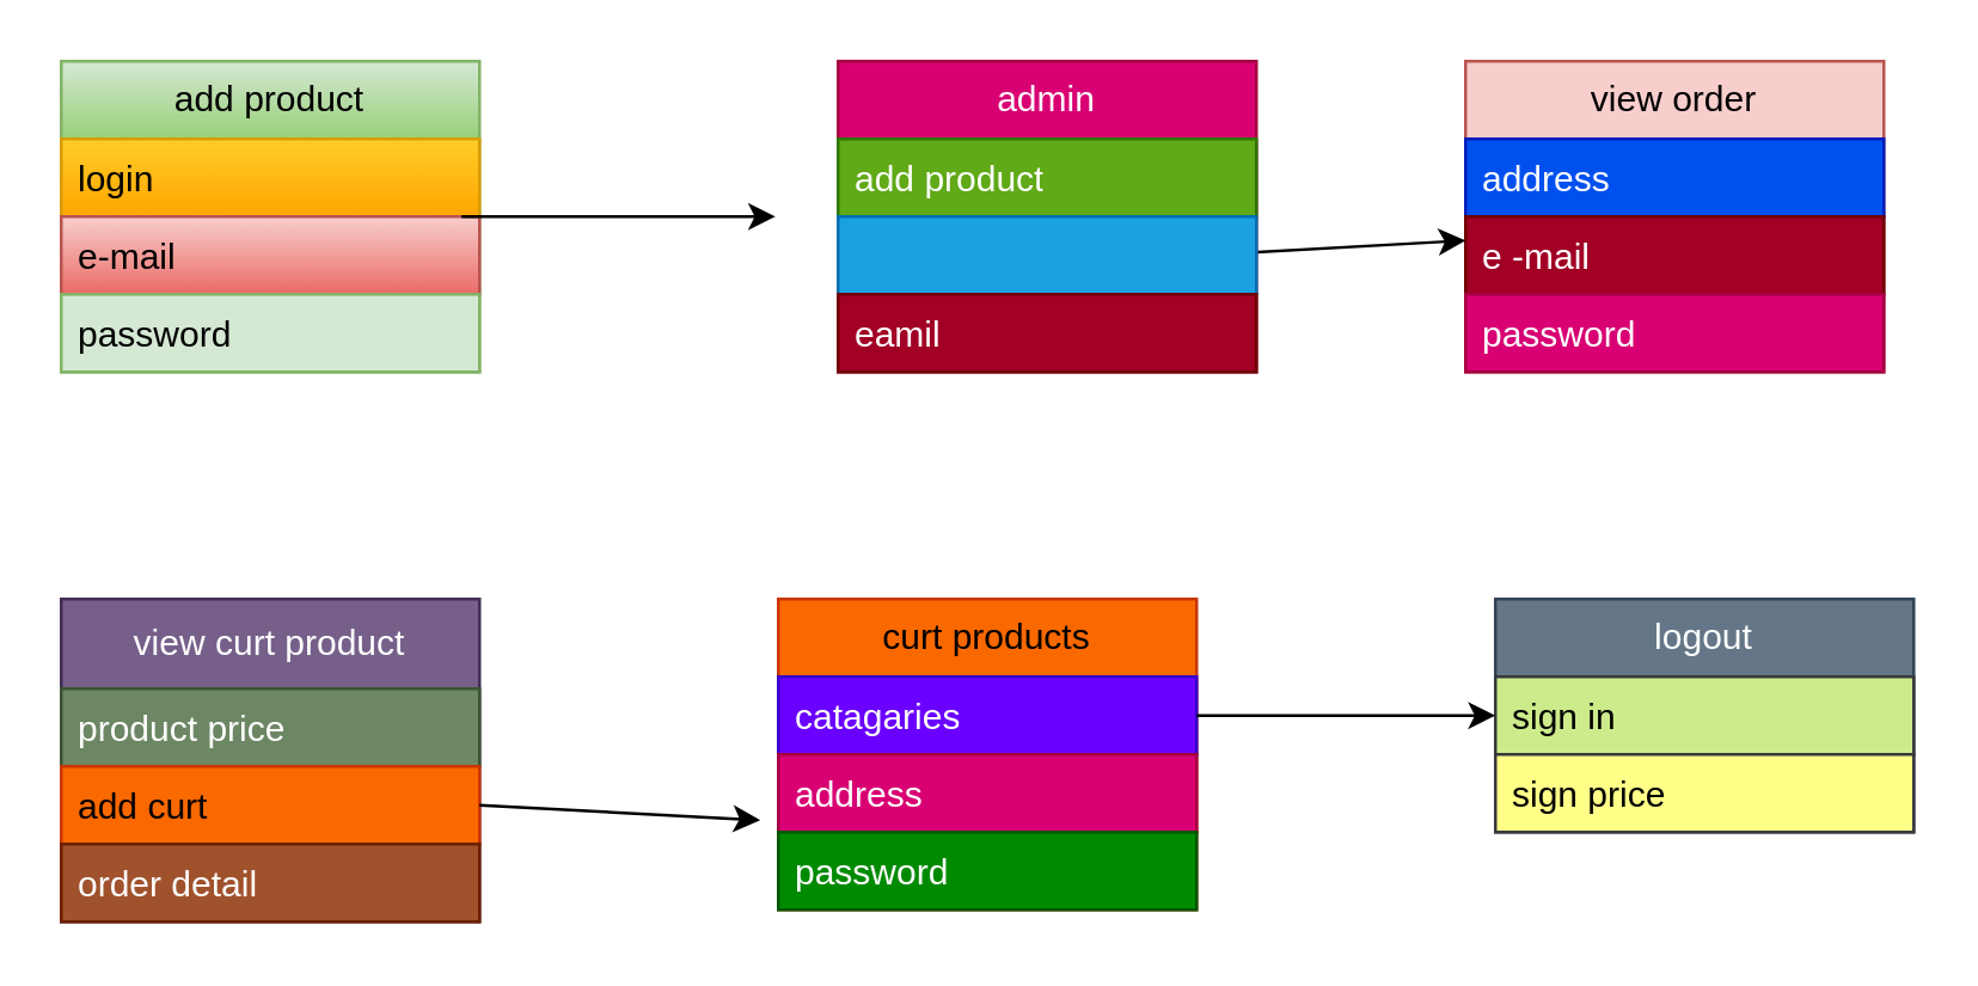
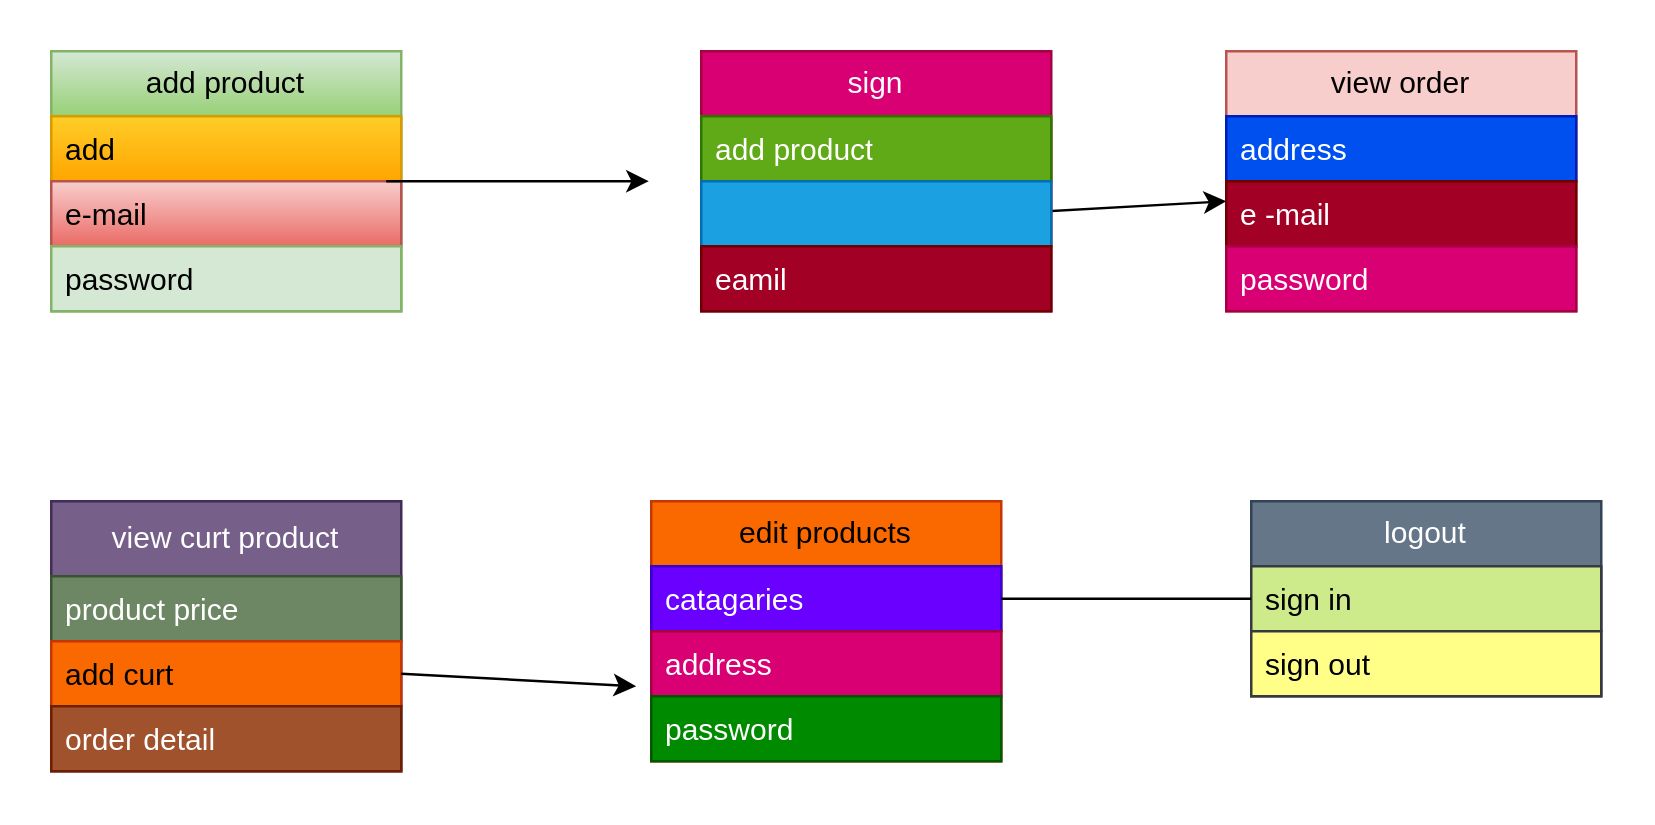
- <mxCell id="24" value="admin" style="swimlane;fontStyle=0;childLayout=stackLayout;horizontal=1;startSize=26;fillColor=#d80073;horizontalStack=0;resizeParent=1;resizeParentMax=0;resizeLast=0;collapsible=1;marginBottom=0;whiteSpace=wrap;html=1;fontColor=#ffffff;strokeColor=#A50040;" parent="1" vertex="1"><mxGeometry x="280" y="20" width="140" height="104" as="geometry" /></mxCell>
+ <mxCell id="24" value="sign" style="swimlane;fontStyle=0;childLayout=stackLayout;horizontal=1;startSize=26;fillColor=#d80073;horizontalStack=0;resizeParent=1;resizeParentMax=0;resizeLast=0;collapsible=1;marginBottom=0;whiteSpace=wrap;html=1;fontColor=#ffffff;strokeColor=#A50040;" parent="1" vertex="1"><mxGeometry x="280" y="20" width="140" height="104" as="geometry" /></mxCell>
- <mxCell id="3" value="login" style="text;strokeColor=#d79b00;fillColor=#ffcd28;align=left;verticalAlign=top;spacingLeft=4;spacingRight=4;overflow=hidden;rotatable=0;points=[[0,0.5],[1,0.5]];portConstraint=eastwest;whiteSpace=wrap;html=1;gradientColor=#ffa500;" parent="2" vertex="1"><mxGeometry y="26" width="140" height="26" as="geometry" /></mxCell>
+ <mxCell id="3" value="add" style="text;strokeColor=#d79b00;fillColor=#ffcd28;align=left;verticalAlign=top;spacingLeft=4;spacingRight=4;overflow=hidden;rotatable=0;points=[[0,0.5],[1,0.5]];portConstraint=eastwest;whiteSpace=wrap;html=1;gradientColor=#ffa500;" parent="2" vertex="1"><mxGeometry y="26" width="140" height="26" as="geometry" /></mxCell>
- <mxCell id="10" value="curt products" style="swimlane;fontStyle=0;childLayout=stackLayout;horizontal=1;startSize=26;fillColor=#fa6800;horizontalStack=0;resizeParent=1;resizeParentMax=0;resizeLast=0;collapsible=1;marginBottom=0;whiteSpace=wrap;html=1;strokeColor=#C73500;fontColor=#000000;" parent="1" vertex="1"><mxGeometry x="260" y="200" width="140" height="104" as="geometry" /></mxCell>
+ <mxCell id="10" value="edit products" style="swimlane;fontStyle=0;childLayout=stackLayout;horizontal=1;startSize=26;fillColor=#fa6800;horizontalStack=0;resizeParent=1;resizeParentMax=0;resizeLast=0;collapsible=1;marginBottom=0;whiteSpace=wrap;html=1;strokeColor=#C73500;fontColor=#000000;" parent="1" vertex="1"><mxGeometry x="260" y="200" width="140" height="104" as="geometry" /></mxCell>
- <mxCell id="28" value="" style="endArrow=classic;html=1;rounded=0;exitX=1;exitY=0.5;exitDx=0;exitDy=0;" parent="1" source="11" target="19" edge="1"><mxGeometry width="50" height="50" relative="1" as="geometry"><mxPoint x="360" y="100" as="sourcePoint" /><mxPoint x="410" y="50" as="targetPoint" /></mxGeometry></mxCell>
+ <mxCell id="28" value="" style="endArrow=none;html=1;rounded=0;exitX=1;exitY=0.5;exitDx=0;exitDy=0;" parent="1" source="11" target="19" edge="1"><mxGeometry width="50" height="50" relative="1" as="geometry"><mxPoint x="360" y="100" as="sourcePoint" /><mxPoint x="410" y="50" as="targetPoint" /></mxGeometry></mxCell>
- <mxCell id="20" value="sign price" style="text;strokeColor=#36393d;fillColor=#ffff88;align=left;verticalAlign=top;spacingLeft=4;spacingRight=4;overflow=hidden;rotatable=0;points=[[0,0.5],[1,0.5]];portConstraint=eastwest;whiteSpace=wrap;html=1;" parent="18" vertex="1"><mxGeometry y="52" width="140" height="26" as="geometry" /></mxCell>
+ <mxCell id="20" value="sign out" style="text;strokeColor=#36393d;fillColor=#ffff88;align=left;verticalAlign=top;spacingLeft=4;spacingRight=4;overflow=hidden;rotatable=0;points=[[0,0.5],[1,0.5]];portConstraint=eastwest;whiteSpace=wrap;html=1;" parent="18" vertex="1"><mxGeometry y="52" width="140" height="26" as="geometry" /></mxCell>
